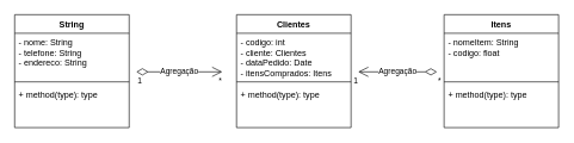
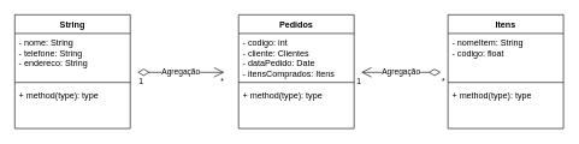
- <mxCell id="6" value="Clientes" style="swimlane;fontStyle=1;align=center;verticalAlign=top;childLayout=stackLayout;horizontal=1;startSize=26;horizontalStack=0;resizeParent=1;resizeParentMax=0;resizeLast=0;collapsible=1;marginBottom=0;" vertex="1" parent="1"><mxGeometry x="330" y="20" width="160" height="158" as="geometry" /></mxCell>
+ <mxCell id="6" value="Pedidos" style="swimlane;fontStyle=1;align=center;verticalAlign=top;childLayout=stackLayout;horizontal=1;startSize=26;horizontalStack=0;resizeParent=1;resizeParentMax=0;resizeLast=0;collapsible=1;marginBottom=0;" vertex="1" parent="1"><mxGeometry x="330" y="20" width="160" height="158" as="geometry" /></mxCell>
